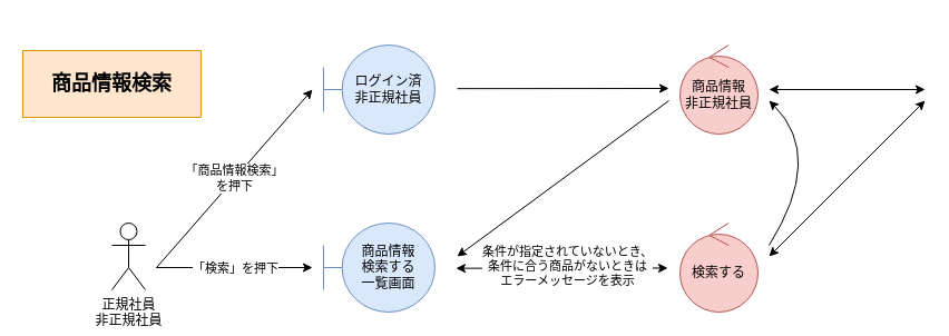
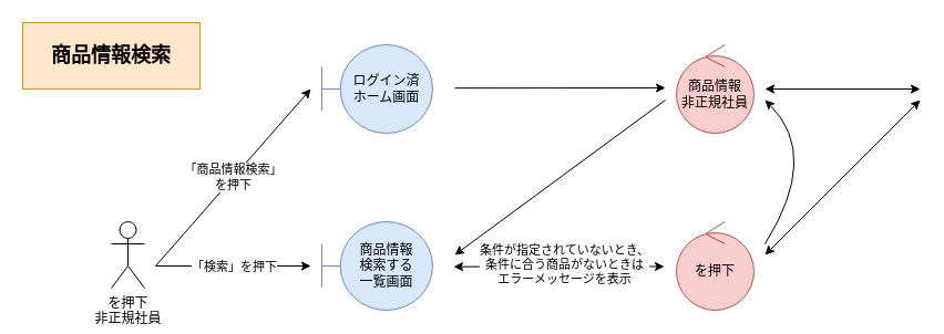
- <mxCell id="17" value="商品情報検索" style="rounded=0;whiteSpace=wrap;html=1;fillColor=#ffe6cc;strokeColor=#d79b00;fontStyle=1;fontSize=18;" parent="1" vertex="1"><mxGeometry x="20" y="45" width="160" height="60" as="geometry" /></mxCell>
+ <mxCell id="17" value="商品情報検索" style="rounded=0;whiteSpace=wrap;html=1;fillColor=#ffe6cc;strokeColor=#d79b00;fontStyle=1;fontSize=18;" parent="1" vertex="1"><mxGeometry x="20" y="20" width="160" height="60" as="geometry" /></mxCell>
- <mxCell id="3" value="ログイン済&lt;br&gt;非正規社員" style="shape=umlBoundary;whiteSpace=wrap;html=1;fillColor=#dae8fc;strokeColor=#6c8ebf;" parent="1" vertex="1"><mxGeometry x="290" y="40" width="100" height="80" as="geometry" /></mxCell>
+ <mxCell id="3" value="ログイン済&lt;br&gt;ホーム画面" style="shape=umlBoundary;whiteSpace=wrap;html=1;fillColor=#dae8fc;strokeColor=#6c8ebf;" parent="1" vertex="1"><mxGeometry x="290" y="40" width="100" height="80" as="geometry" /></mxCell>
- <mxCell id="13" value="検索する" style="ellipse;shape=umlControl;whiteSpace=wrap;html=1;fillColor=#f8cecc;strokeColor=#b85450;" parent="1" vertex="1"><mxGeometry x="610" y="200" width="70" height="80" as="geometry" /></mxCell>
+ <mxCell id="13" value="を押下" style="ellipse;shape=umlControl;whiteSpace=wrap;html=1;fillColor=#f8cecc;strokeColor=#b85450;" parent="1" vertex="1"><mxGeometry x="610" y="200" width="70" height="80" as="geometry" /></mxCell>
- <mxCell id="2" value="正規社員&lt;br&gt;非正規社員" style="shape=umlActor;verticalLabelPosition=bottom;verticalAlign=top;html=1;" parent="1" vertex="1"><mxGeometry x="100" y="200" width="30" height="60" as="geometry" /></mxCell>
+ <mxCell id="2" value="を押下&lt;br&gt;非正規社員" style="shape=umlActor;verticalLabelPosition=bottom;verticalAlign=top;html=1;" parent="1" vertex="1"><mxGeometry x="100" y="200" width="30" height="60" as="geometry" /></mxCell>
